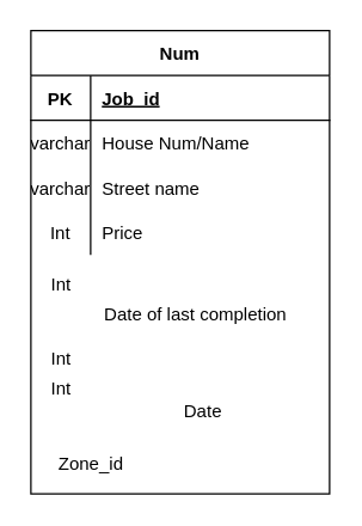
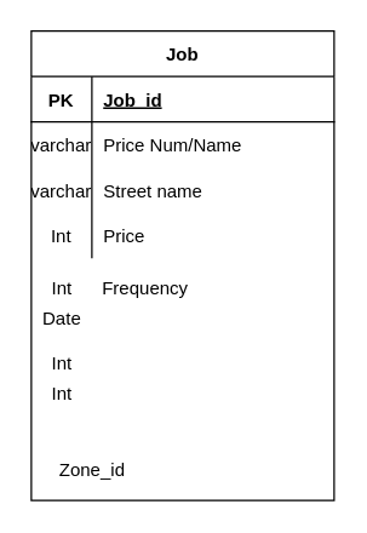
- <mxCell id="2" value="Num" style="shape=table;startSize=30;container=1;collapsible=1;childLayout=tableLayout;fixedRows=1;rowLines=0;fontStyle=1;align=center;resizeLast=1;" vertex="1" parent="1"><mxGeometry x="20" y="20" width="200" height="310" as="geometry" /></mxCell>
+ <mxCell id="2" value="Job" style="shape=table;startSize=30;container=1;collapsible=1;childLayout=tableLayout;fixedRows=1;rowLines=0;fontStyle=1;align=center;resizeLast=1;" vertex="1" parent="1"><mxGeometry x="20" y="20" width="200" height="310" as="geometry" /></mxCell>
- <mxCell id="8" value="House Num/Name" style="shape=partialRectangle;connectable=0;fillColor=none;top=0;left=0;bottom=0;right=0;align=left;spacingLeft=6;overflow=hidden;" vertex="1" parent="6"><mxGeometry x="40" width="160" height="30" as="geometry"><mxRectangle width="160" height="30" as="alternateBounds" /></mxGeometry></mxCell>
+ <mxCell id="8" value="Price Num/Name" style="shape=partialRectangle;connectable=0;fillColor=none;top=0;left=0;bottom=0;right=0;align=left;spacingLeft=6;overflow=hidden;" vertex="1" parent="6"><mxGeometry x="40" width="160" height="30" as="geometry"><mxRectangle width="160" height="30" as="alternateBounds" /></mxGeometry></mxCell>
+ <mxCell id="16" value="Frequency" style="text;html=1;align=center;verticalAlign=middle;resizable=0;points=[];autosize=1;strokeColor=none;fillColor=none;" vertex="1" parent="1"><mxGeometry x="60" y="180" width="70" height="20" as="geometry" /></mxCell>
- <mxCell id="18" value="Date of last completion" style="text;html=1;align=center;verticalAlign=middle;resizable=0;points=[];autosize=1;strokeColor=none;fillColor=none;" vertex="1" parent="1"><mxGeometry x="60" y="200" width="140" height="20" as="geometry" /></mxCell>
- <mxCell id="17" value="Date" style="text;html=1;align=center;verticalAlign=middle;resizable=0;points=[];autosize=1;strokeColor=none;fillColor=none;" vertex="1" parent="1"><mxGeometry x="115" y="265" width="40" height="20" as="geometry" /></mxCell>
+ <mxCell id="17" value="Date" style="text;html=1;align=center;verticalAlign=middle;resizable=0;points=[];autosize=1;strokeColor=none;fillColor=none;" vertex="1" parent="1"><mxGeometry x="20" y="200" width="40" height="20" as="geometry" /></mxCell>
